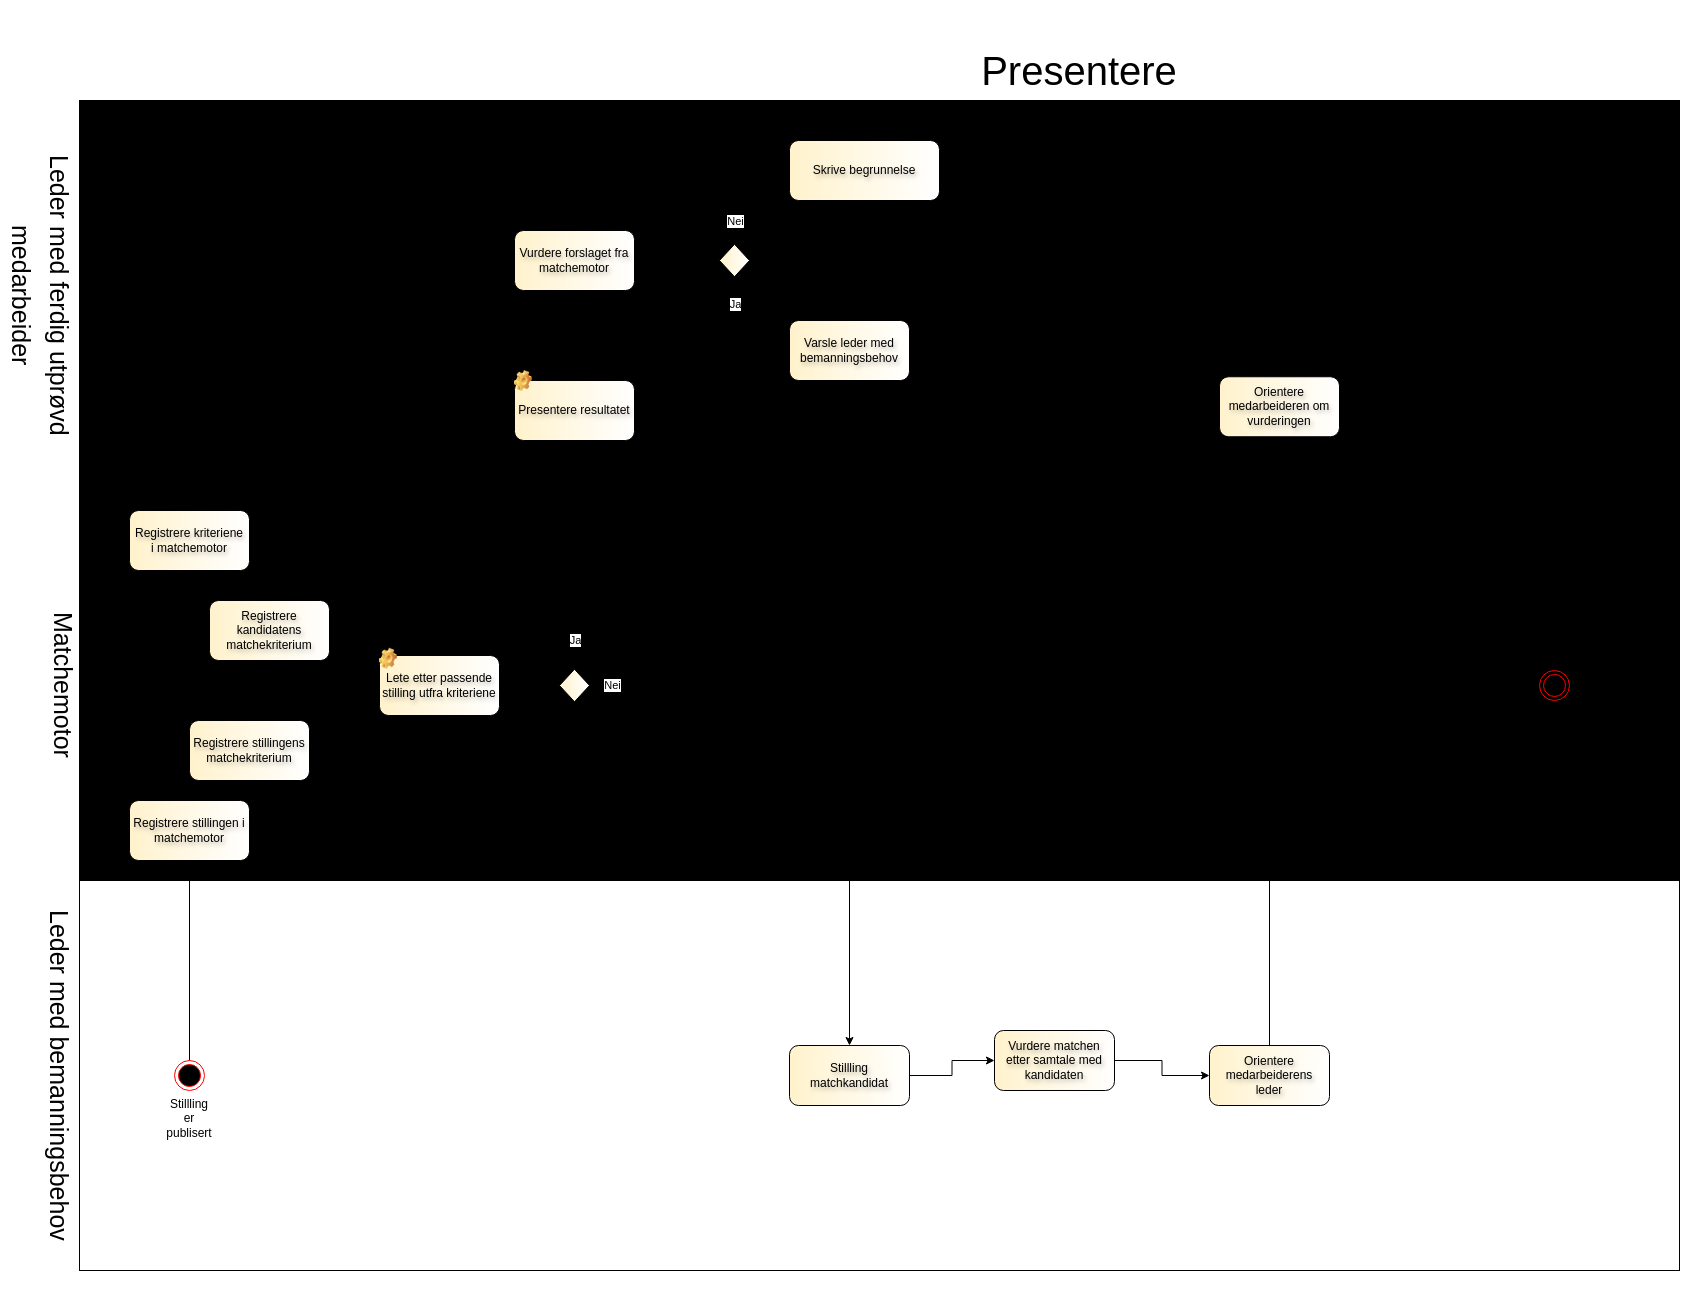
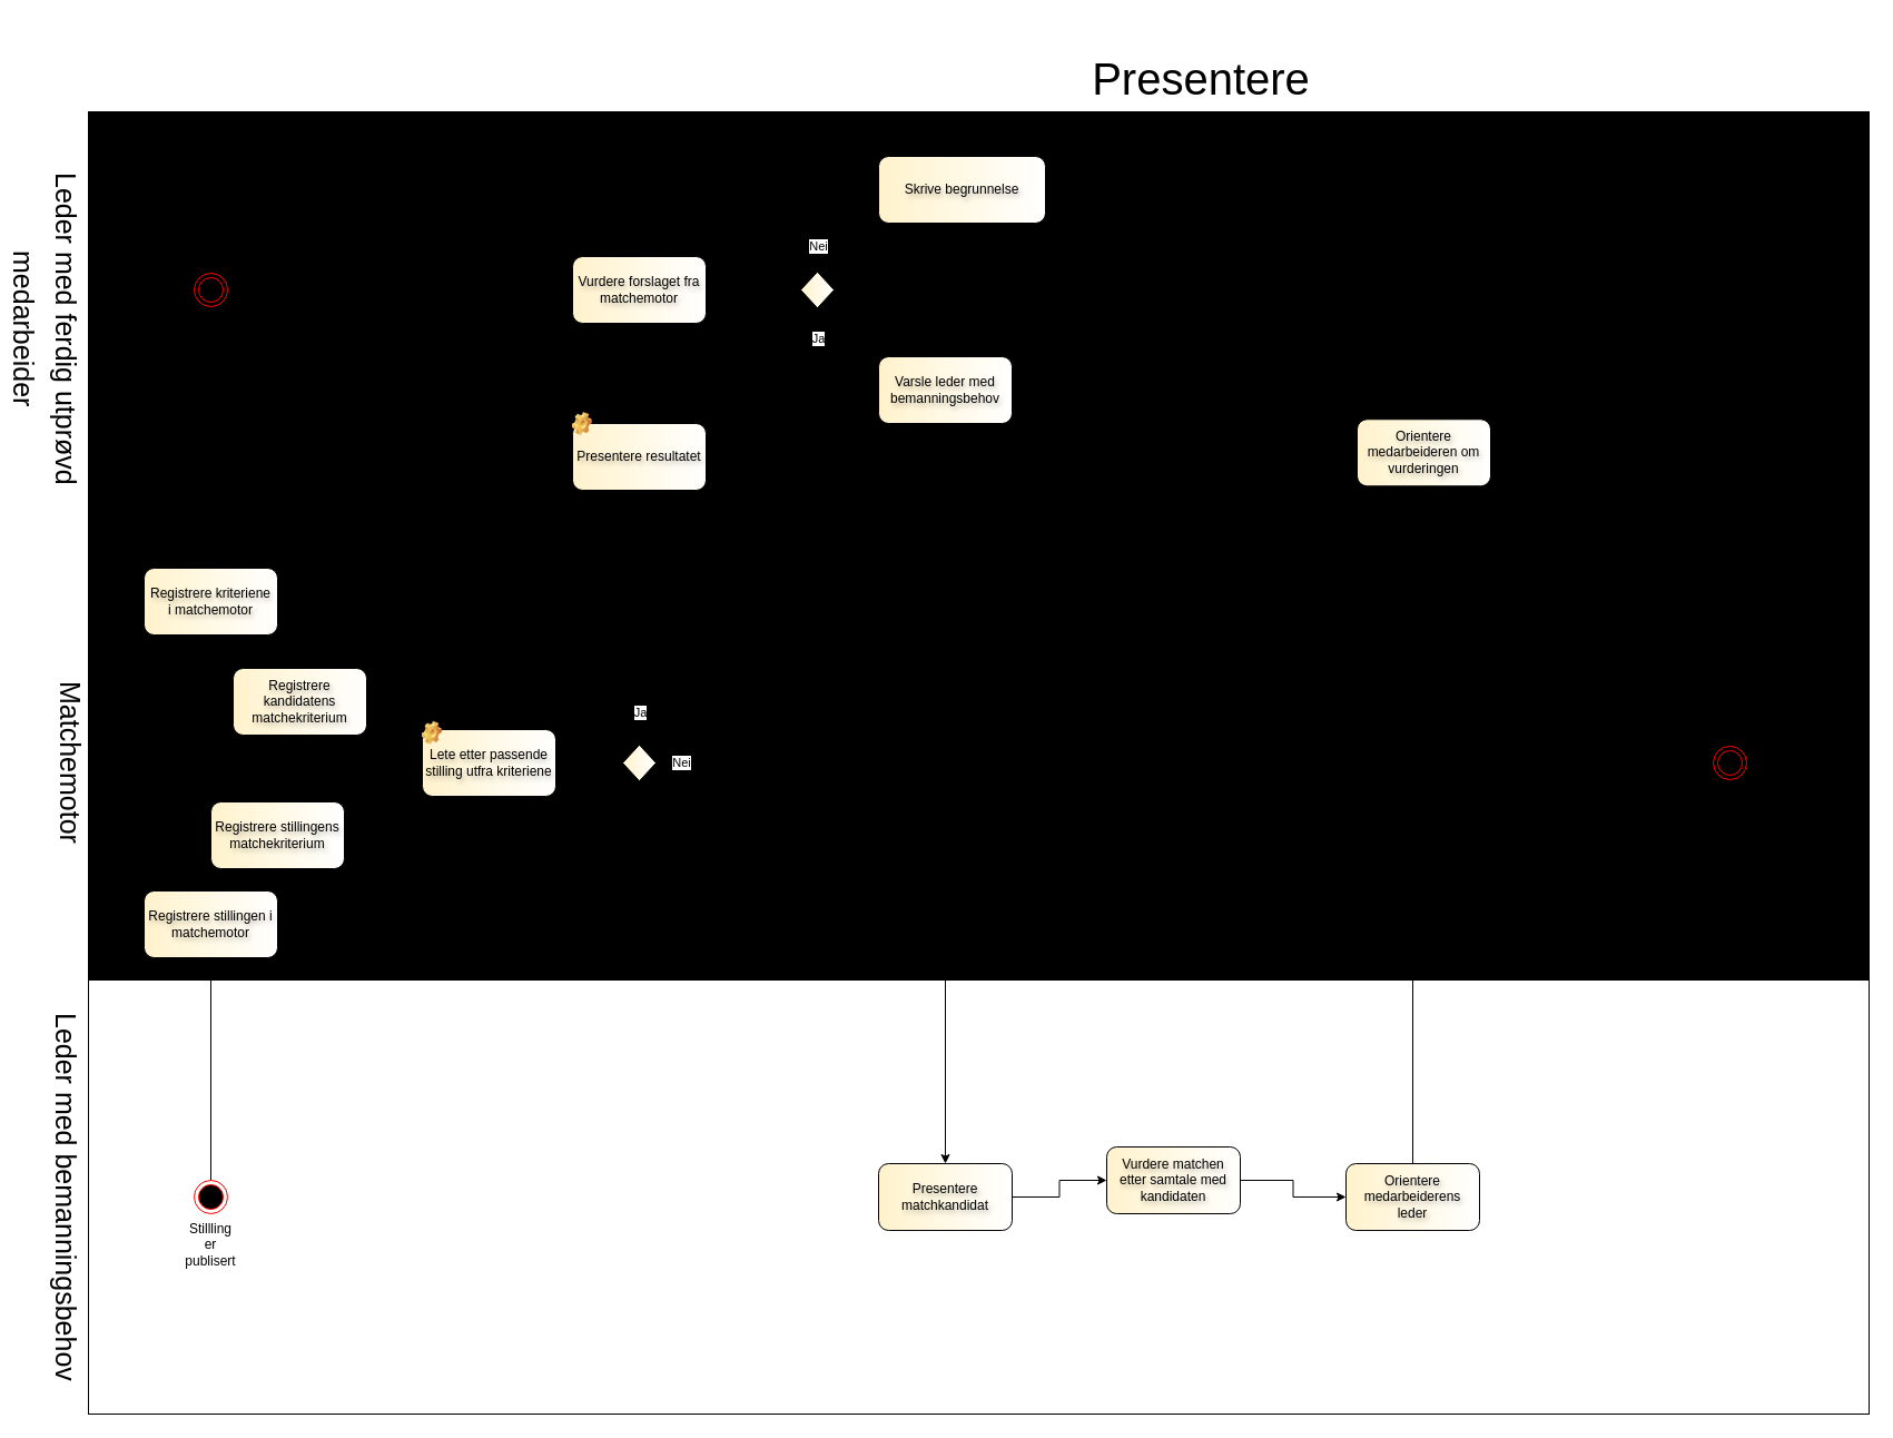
+ <mxCell id="16" value="Ferdig utprøvd medarbeider skal matches" style="ellipse;html=1;shape=endState;fillColor=#000000;strokeColor=#ff0000;labelPosition=center;verticalLabelPosition=top;align=center;verticalAlign=bottom;whiteSpace=wrap;" vertex="1" parent="1"><mxGeometry x="115" y="245" width="30" height="30" as="geometry" /></mxCell>
+ <mxCell id="15" value="" style="edgeStyle=orthogonalEdgeStyle;rounded=0;orthogonalLoop=1;jettySize=auto;html=1;entryX=0.5;entryY=0;entryDx=0;entryDy=0;" edge="1" parent="1" source="16" target="6"><mxGeometry relative="1" as="geometry"><mxPoint x="130" y="395" as="targetPoint" /></mxGeometry></mxCell>
- <mxCell id="38" value="Stillling matchkandidat" style="rounded=1;whiteSpace=wrap;html=1;textShadow=1;labelBackgroundColor=none;fillColor=#fff2cc;strokeColor=#000000;gradientColor=#FFFFFF;gradientDirection=east;perimeterSpacing=0;spacing=4;" vertex="1" parent="1"><mxGeometry x="730" y="1045" width="120" height="60" as="geometry" /></mxCell>
+ <mxCell id="38" value="Presentere matchkandidat" style="rounded=1;whiteSpace=wrap;html=1;textShadow=1;labelBackgroundColor=none;fillColor=#fff2cc;strokeColor=#000000;gradientColor=#FFFFFF;gradientDirection=east;perimeterSpacing=0;spacing=4;" vertex="1" parent="1"><mxGeometry x="730" y="1045" width="120" height="60" as="geometry" /></mxCell>
